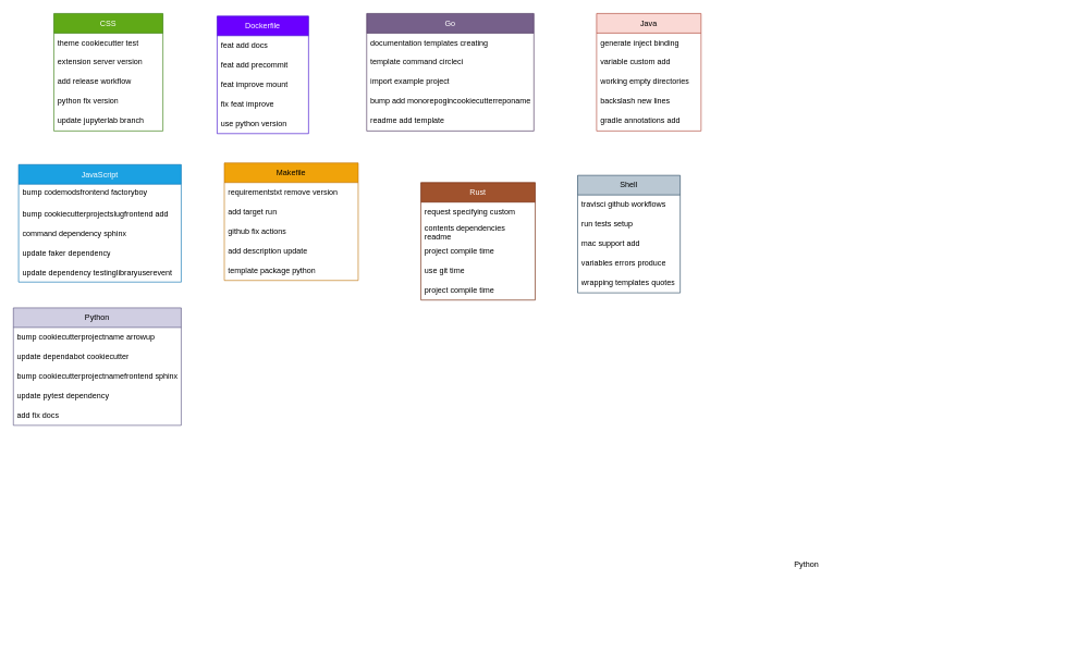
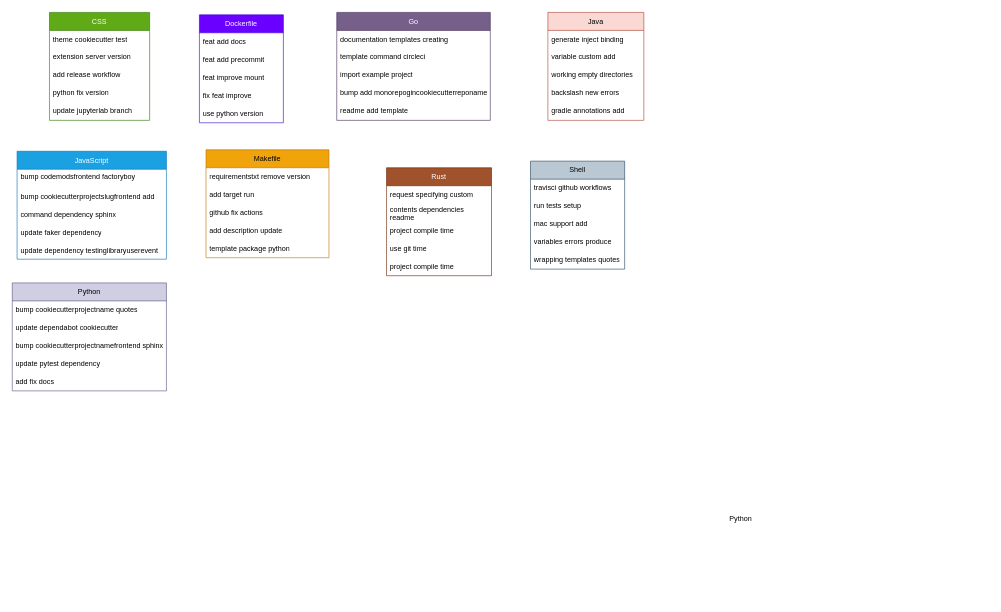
- <mxCell id="42" value="backslash new lines" style="text;strokeColor=none;fillColor=none;align=left;verticalAlign=middle;spacingLeft=4;spacingRight=4;overflow=hidden;points=[[0,0.5],[1,0.5]];portConstraint=eastwest;rotatable=0;whiteSpace=wrap;html=1;" parent="38" vertex="1"><mxGeometry y="120" width="160" height="30" as="geometry" /></mxCell>
+ <mxCell id="42" value="backslash new errors" style="text;strokeColor=none;fillColor=none;align=left;verticalAlign=middle;spacingLeft=4;spacingRight=4;overflow=hidden;points=[[0,0.5],[1,0.5]];portConstraint=eastwest;rotatable=0;whiteSpace=wrap;html=1;" parent="38" vertex="1"><mxGeometry y="120" width="160" height="30" as="geometry" /></mxCell>
- <mxCell id="51" value="bump cookiecutterprojectname arrowup" style="text;strokeColor=none;fillColor=none;align=left;verticalAlign=middle;spacingLeft=4;spacingRight=4;overflow=hidden;points=[[0,0.5],[1,0.5]];portConstraint=eastwest;rotatable=0;whiteSpace=wrap;html=1;" parent="50" vertex="1"><mxGeometry y="30" width="257" height="30" as="geometry" /></mxCell>
+ <mxCell id="51" value="bump cookiecutterprojectname quotes" style="text;strokeColor=none;fillColor=none;align=left;verticalAlign=middle;spacingLeft=4;spacingRight=4;overflow=hidden;points=[[0,0.5],[1,0.5]];portConstraint=eastwest;rotatable=0;whiteSpace=wrap;html=1;" parent="50" vertex="1"><mxGeometry y="30" width="257" height="30" as="geometry" /></mxCell>
